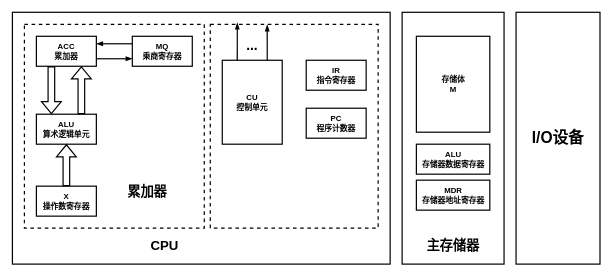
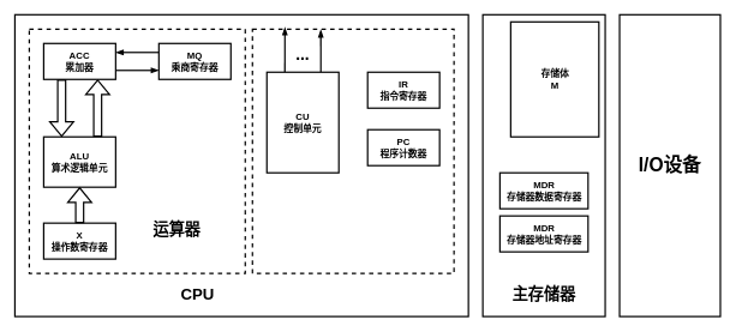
- <mxCell id="23" value="&lt;b&gt;存储体&lt;br&gt;M&lt;br&gt;&lt;/b&gt;" style="rounded=0;whiteSpace=wrap;html=1;strokeWidth=2;fontSize=13;" parent="1" vertex="1"><mxGeometry x="693.75" y="60" width="122.5" height="160" as="geometry" /></mxCell>
+ <mxCell id="23" value="&lt;b&gt;存储体&lt;br&gt;M&lt;br&gt;&lt;/b&gt;" style="rounded=0;whiteSpace=wrap;html=1;strokeWidth=2;fontSize=13;" parent="1" vertex="1"><mxGeometry x="708.75" y="30" width="122.5" height="160" as="geometry" /></mxCell>
- <mxCell id="9" value="&lt;b&gt;ALU&lt;br&gt;算术逻辑单元&lt;br&gt;&lt;/b&gt;" style="rounded=0;whiteSpace=wrap;html=1;strokeWidth=2;fontSize=13;" parent="1" vertex="1"><mxGeometry x="60" y="190" width="100" height="50" as="geometry" /></mxCell>
+ <mxCell id="9" value="&lt;b&gt;ALU&lt;br&gt;算术逻辑单元&lt;br&gt;&lt;/b&gt;" style="rounded=0;whiteSpace=wrap;html=1;strokeWidth=2;fontSize=13;" parent="1" vertex="1"><mxGeometry x="60" y="190" width="100" height="70" as="geometry" /></mxCell>
- <mxCell id="24" value="&lt;b&gt;ALU&lt;br&gt;存储器数据寄存器&lt;br&gt;&lt;/b&gt;" style="rounded=0;whiteSpace=wrap;html=1;strokeWidth=2;fontSize=13;" parent="1" vertex="1"><mxGeometry x="693.75" y="240" width="122.5" height="50" as="geometry" /></mxCell>
+ <mxCell id="24" value="&lt;b&gt;MDR&lt;br&gt;存储器数据寄存器&lt;br&gt;&lt;/b&gt;" style="rounded=0;whiteSpace=wrap;html=1;strokeWidth=2;fontSize=13;" parent="1" vertex="1"><mxGeometry x="693.75" y="240" width="122.5" height="50" as="geometry" /></mxCell>
- <mxCell id="19" value="&lt;b&gt;&lt;font style=&quot;font-size: 22px;&quot;&gt;累加器&lt;/font&gt;&lt;/b&gt;" style="text;html=1;strokeColor=none;fillColor=none;align=center;verticalAlign=middle;whiteSpace=wrap;rounded=0;fontSize=11;fontFamily=Helvetica;fontColor=default;" parent="1" vertex="1"><mxGeometry x="200" y="300" width="90" height="40" as="geometry" /></mxCell>
+ <mxCell id="19" value="&lt;b&gt;&lt;font style=&quot;font-size: 22px;&quot;&gt;运算器&lt;/font&gt;&lt;/b&gt;" style="text;html=1;strokeColor=none;fillColor=none;align=center;verticalAlign=middle;whiteSpace=wrap;rounded=0;fontSize=11;fontFamily=Helvetica;fontColor=default;" parent="1" vertex="1"><mxGeometry x="200" y="300" width="90" height="40" as="geometry" /></mxCell>
